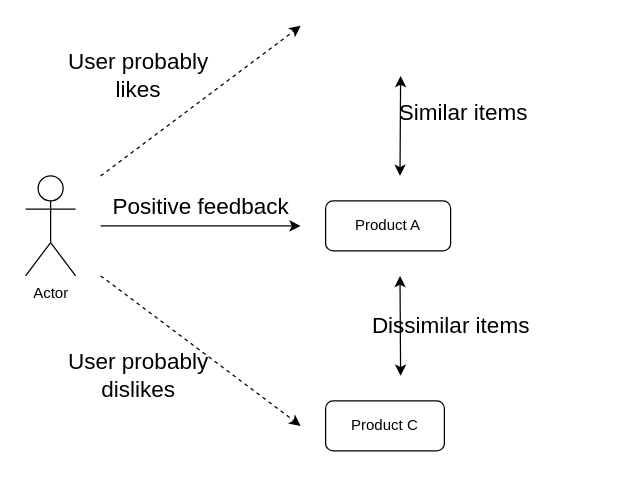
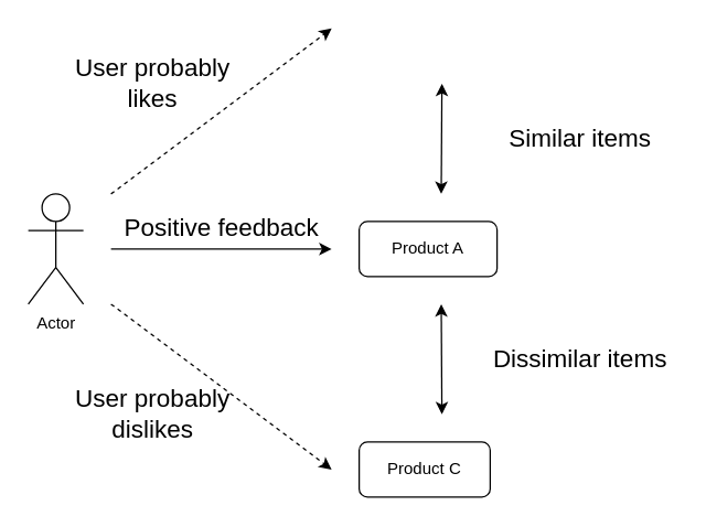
- <mxCell id="9" value="&lt;span style=&quot;font-size: 18px&quot;&gt;Similar items&lt;/span&gt;" style="text;html=1;align=center;verticalAlign=middle;resizable=0;points=[];autosize=1;" vertex="1" parent="1"><mxGeometry x="310" y="80" width="120" height="20" as="geometry" /></mxCell>
+ <mxCell id="9" value="&lt;span style=&quot;font-size: 18px&quot;&gt;Similar items&lt;/span&gt;" style="text;html=1;align=center;verticalAlign=middle;resizable=0;points=[];autosize=1;" vertex="1" parent="1"><mxGeometry x="360" y="90" width="120" height="20" as="geometry" /></mxCell>
- <mxCell id="10" value="&lt;span style=&quot;font-size: 18px&quot;&gt;Dissimilar items&lt;br&gt;&lt;/span&gt;" style="text;html=1;align=center;verticalAlign=middle;resizable=0;points=[];autosize=1;" vertex="1" parent="1"><mxGeometry x="290" y="250" width="140" height="20" as="geometry" /></mxCell>
+ <mxCell id="10" value="&lt;span style=&quot;font-size: 18px&quot;&gt;Dissimilar items&lt;br&gt;&lt;/span&gt;" style="text;html=1;align=center;verticalAlign=middle;resizable=0;points=[];autosize=1;" vertex="1" parent="1"><mxGeometry x="350" y="250" width="140" height="20" as="geometry" /></mxCell>
